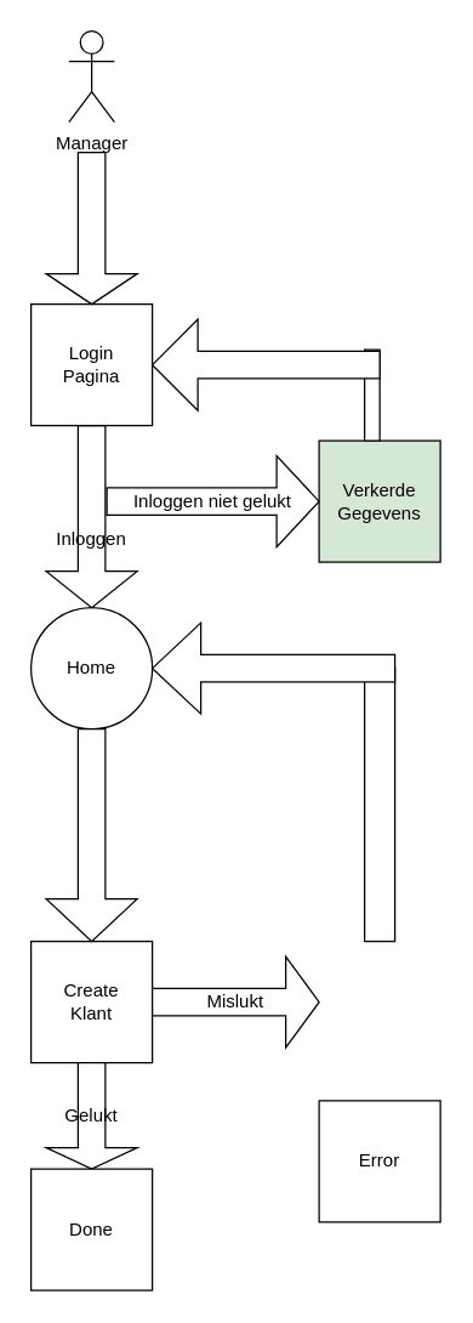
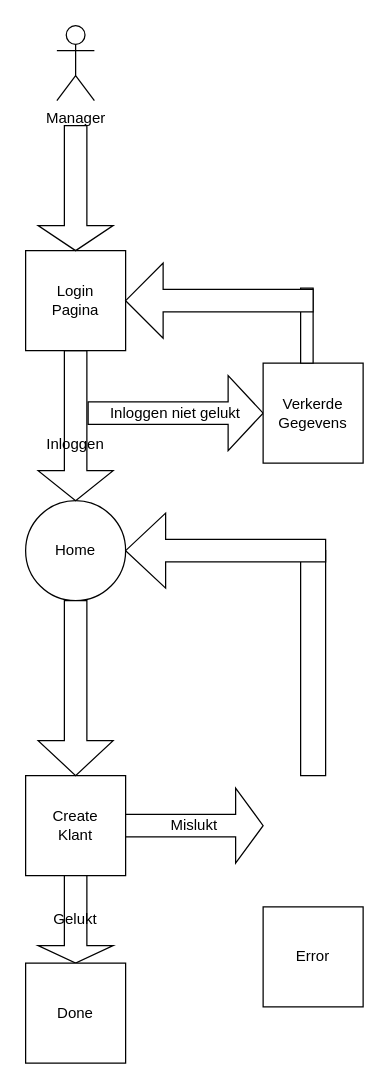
- <mxCell id="13" value="Verkerde&lt;br&gt;Gegevens" style="whiteSpace=wrap;html=1;aspect=fixed;fillColor=#d5e8d4;" vertex="1" parent="1"><mxGeometry x="210" y="290" width="80" height="80" as="geometry" /></mxCell>
+ <mxCell id="13" value="Verkerde&lt;br&gt;Gegevens" style="whiteSpace=wrap;html=1;aspect=fixed;" vertex="1" parent="1"><mxGeometry x="210" y="290" width="80" height="80" as="geometry" /></mxCell>
